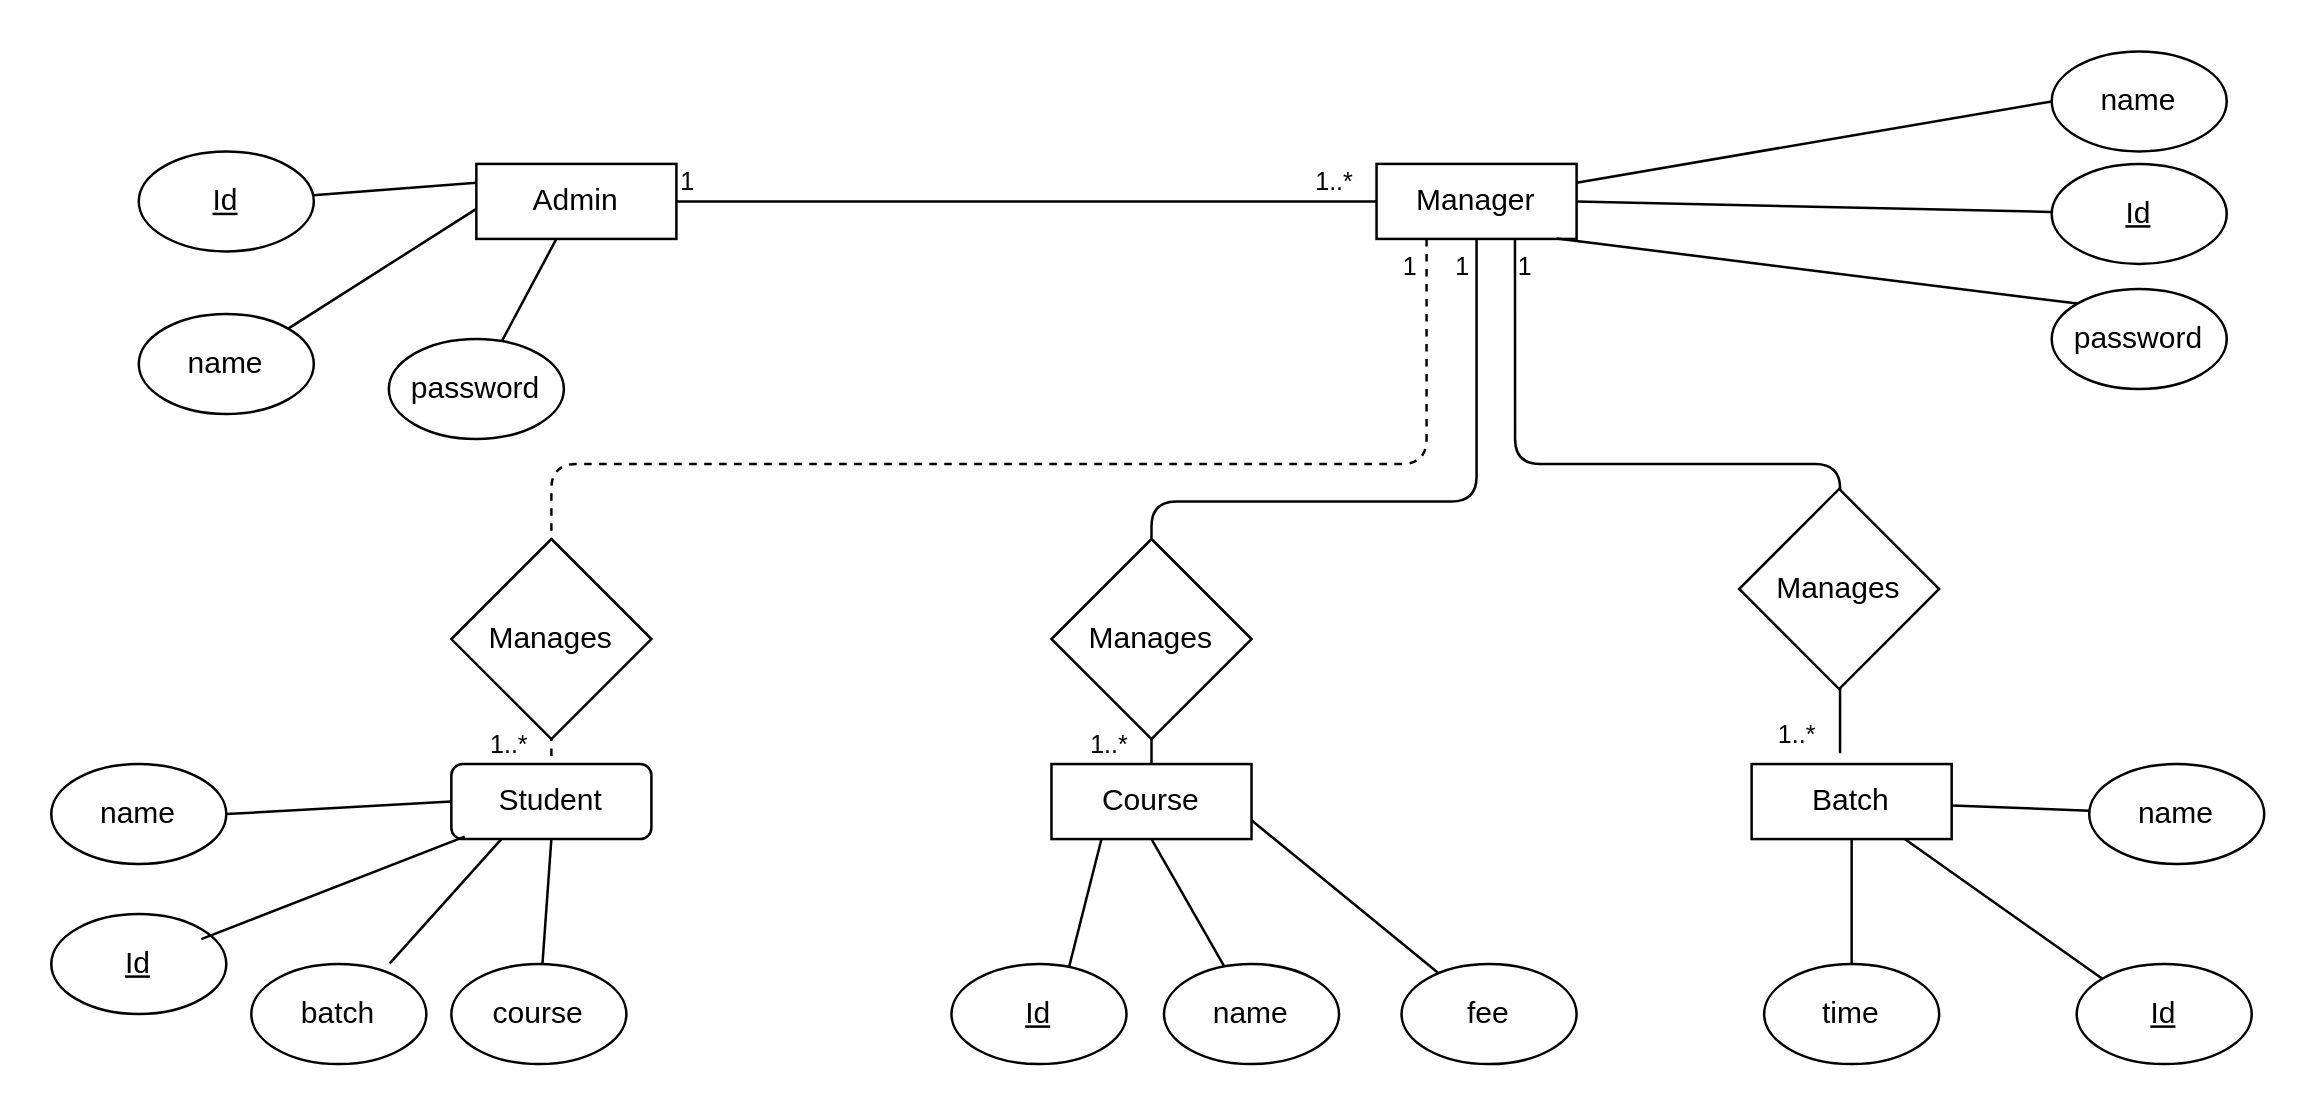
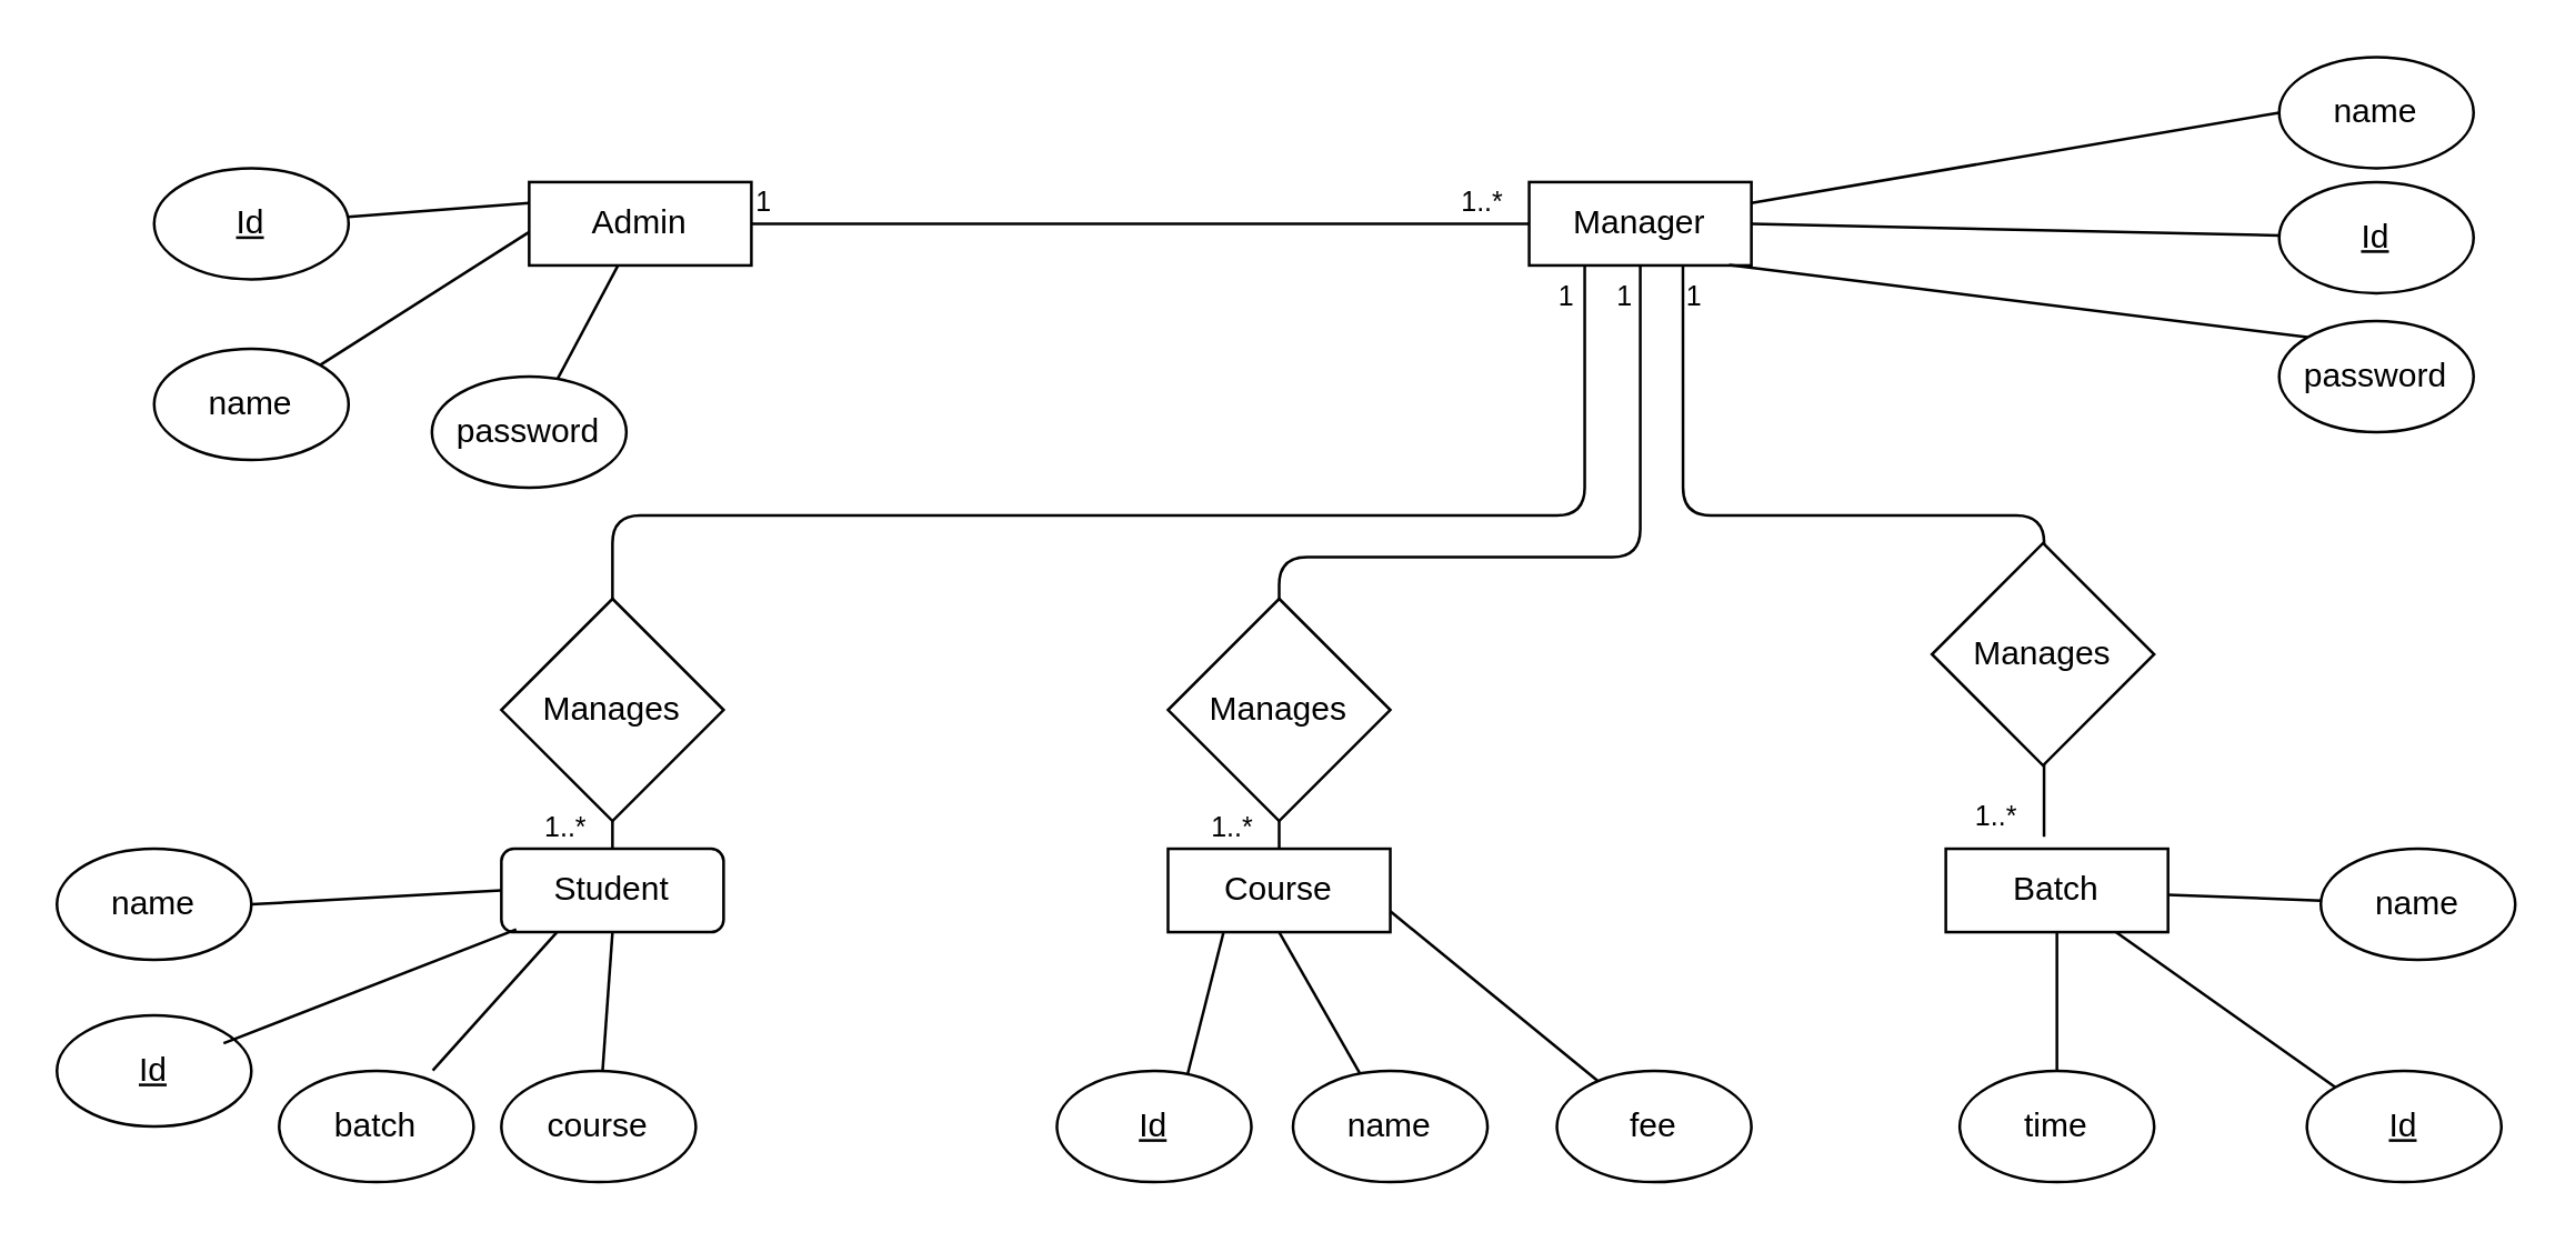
- <mxCell id="33" value="" style="endArrow=none;html=1;edgeStyle=orthogonalEdgeStyle;exitX=0.25;exitY=1;exitDx=0;exitDy=0;entryX=0.5;entryY=0;entryDx=0;entryDy=0;dashed=1;" edge="1" parent="1" source="6" target="4"><mxGeometry relative="1" as="geometry"><mxPoint x="269.833" y="194.333" as="sourcePoint" /><mxPoint x="549.833" y="194.333" as="targetPoint" /><Array as="points"><mxPoint x="570" y="185" /><mxPoint x="220" y="185" /></Array></mxGeometry></mxCell>
+ <mxCell id="33" value="" style="endArrow=none;html=1;edgeStyle=orthogonalEdgeStyle;exitX=0.25;exitY=1;exitDx=0;exitDy=0;entryX=0.5;entryY=0;entryDx=0;entryDy=0;" edge="1" parent="1" source="6" target="4"><mxGeometry relative="1" as="geometry"><mxPoint x="269.833" y="194.333" as="sourcePoint" /><mxPoint x="549.833" y="194.333" as="targetPoint" /><Array as="points"><mxPoint x="570" y="185" /><mxPoint x="220" y="185" /></Array></mxGeometry></mxCell>
